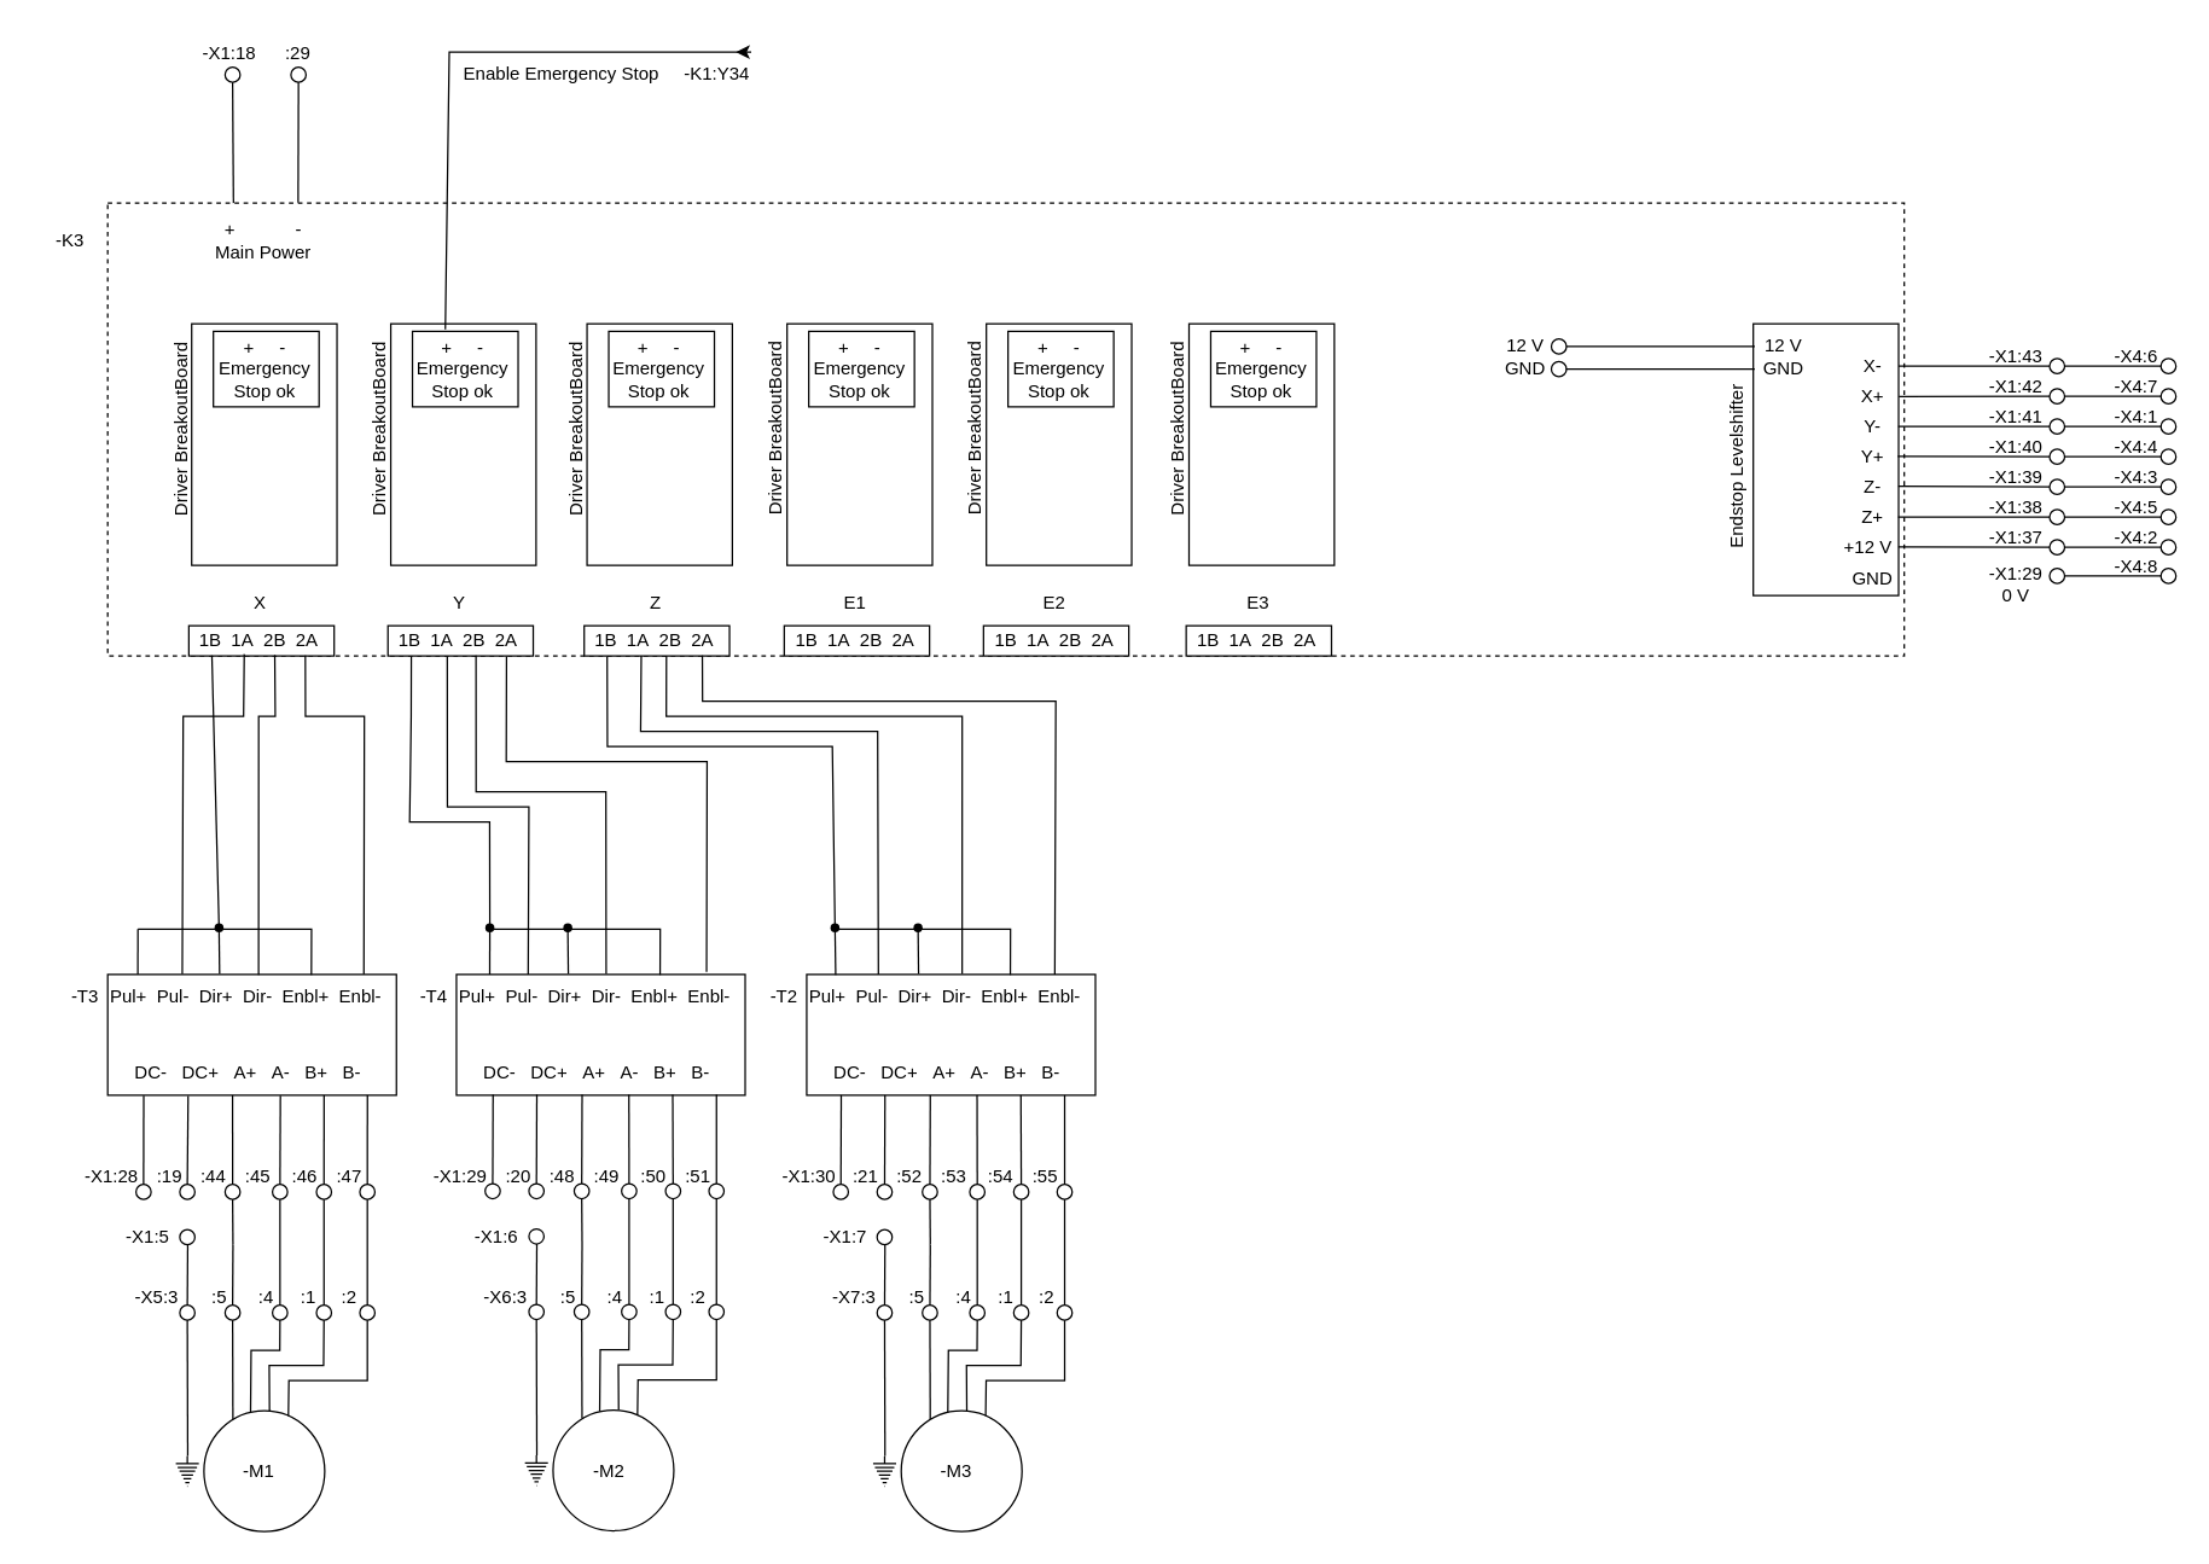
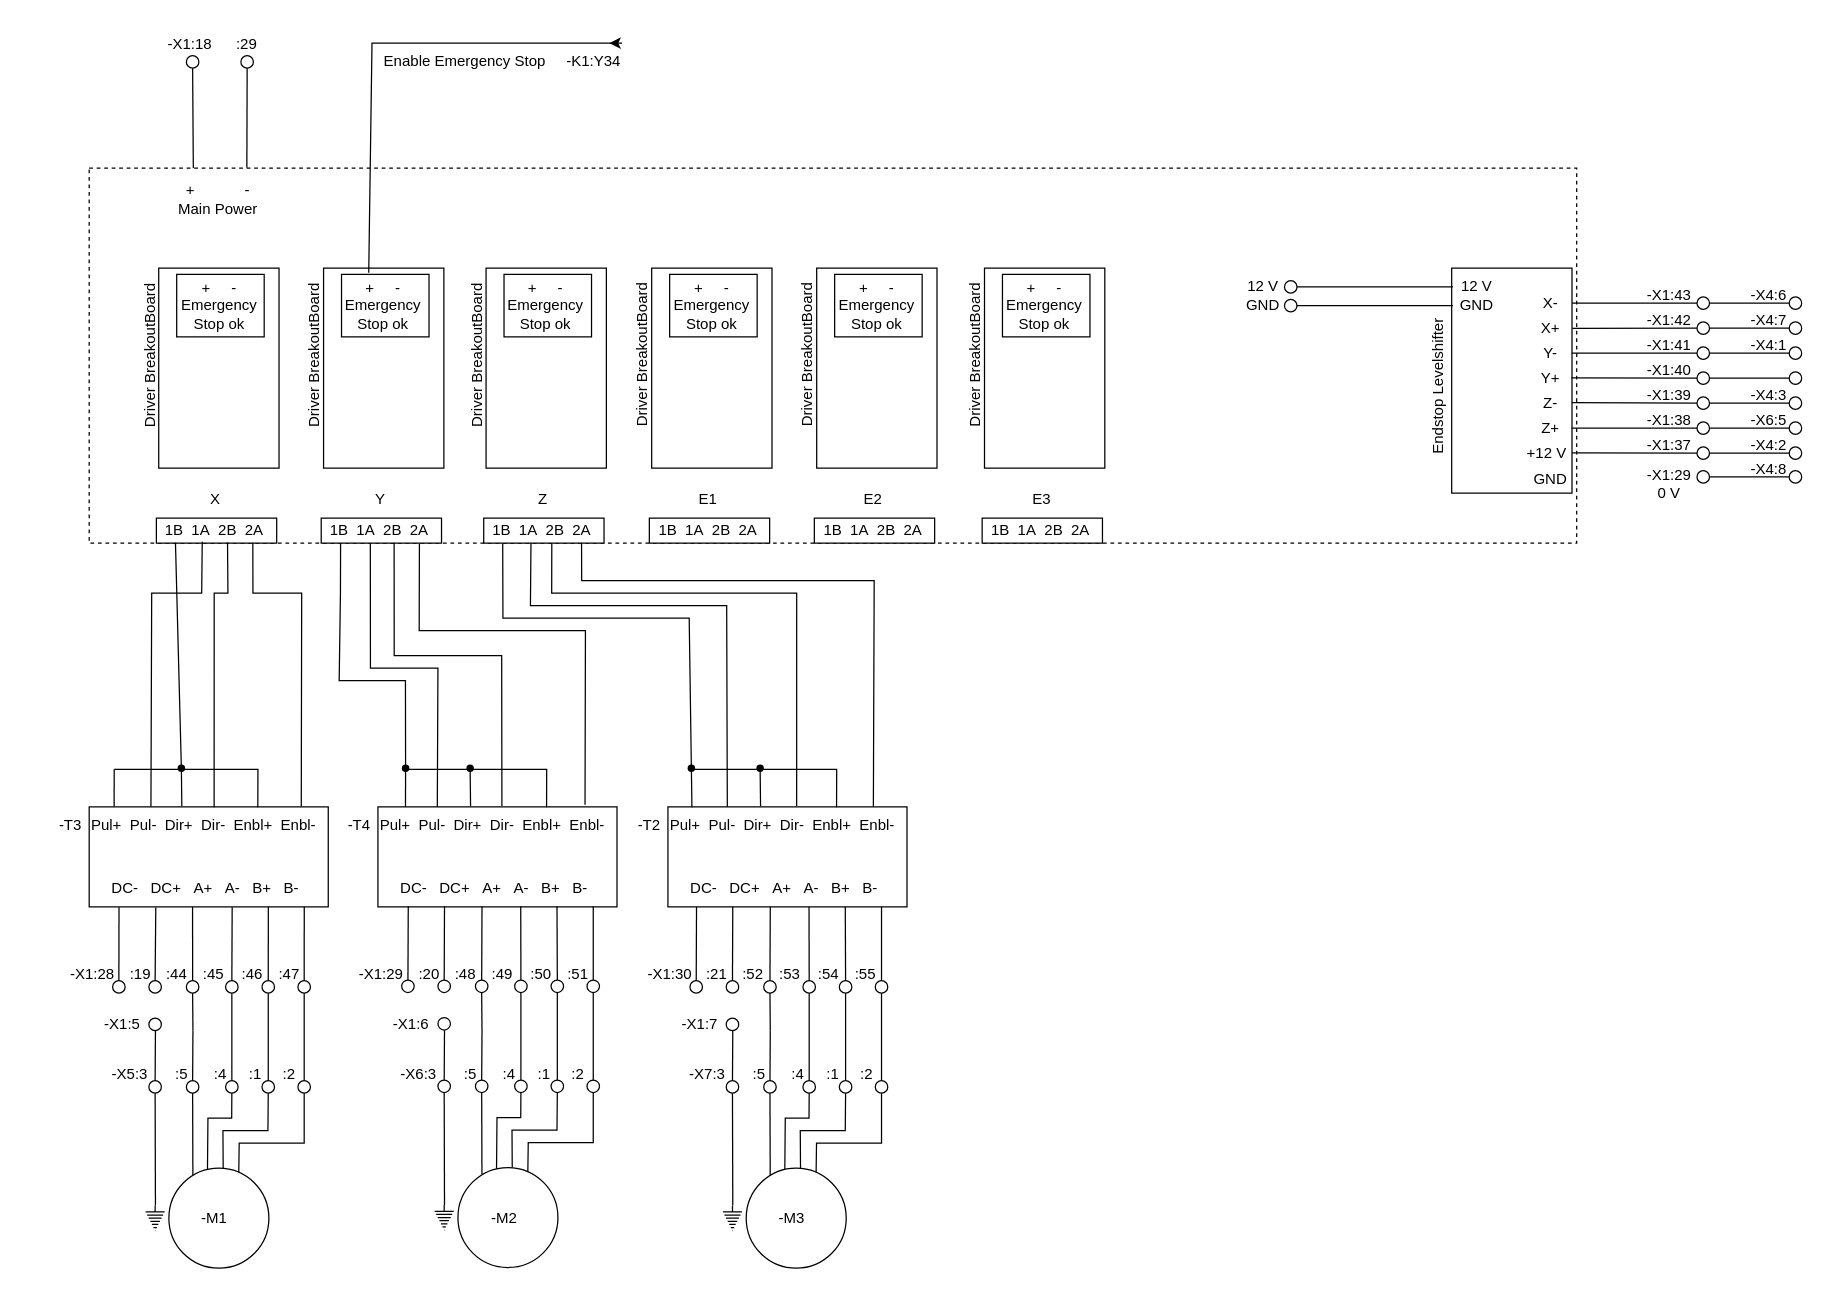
- <mxCell id="295" value="-K3" style="text;html=1;strokeColor=none;fillColor=none;align=center;verticalAlign=middle;whiteSpace=wrap;rounded=0;" parent="1" vertex="1"><mxGeometry x="20.75" y="144" width="50" height="30" as="geometry" /></mxCell>
- <mxCell id="256" value="&lt;font style=&quot;font-size: 12px;&quot; face=&quot;Helvetica&quot;&gt;-X4:4&lt;/font&gt;" style="text;html=1;strokeColor=none;fillColor=none;align=right;verticalAlign=middle;whiteSpace=wrap;rounded=0;" parent="1" vertex="1"><mxGeometry x="1387" y="286" width="43.75" height="20" as="geometry" /></mxCell>
- <mxCell id="258" value="&lt;font style=&quot;font-size: 12px;&quot; face=&quot;Helvetica&quot;&gt;-X4:5&lt;/font&gt;" style="text;html=1;strokeColor=none;fillColor=none;align=right;verticalAlign=middle;whiteSpace=wrap;rounded=0;" parent="1" vertex="1"><mxGeometry x="1387" y="326" width="43.75" height="20" as="geometry" /></mxCell>
+ <mxCell id="258" value="&lt;font style=&quot;font-size: 12px;&quot; face=&quot;Helvetica&quot;&gt;-X6:5&lt;/font&gt;" style="text;html=1;strokeColor=none;fillColor=none;align=right;verticalAlign=middle;whiteSpace=wrap;rounded=0;" parent="1" vertex="1"><mxGeometry x="1387" y="326" width="43.75" height="20" as="geometry" /></mxCell>
